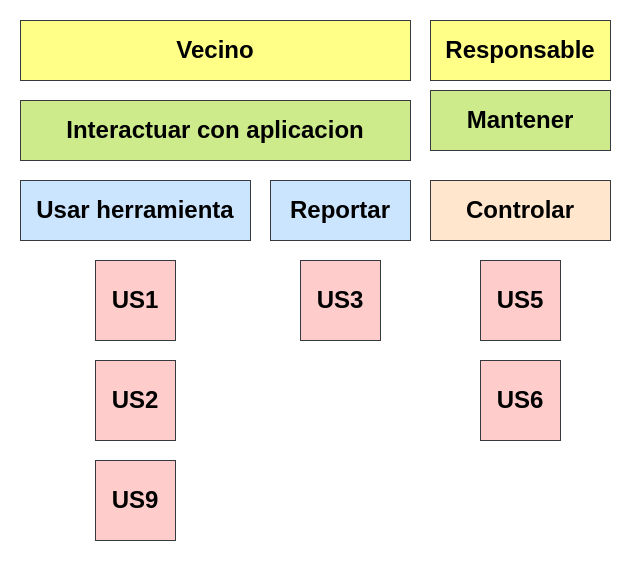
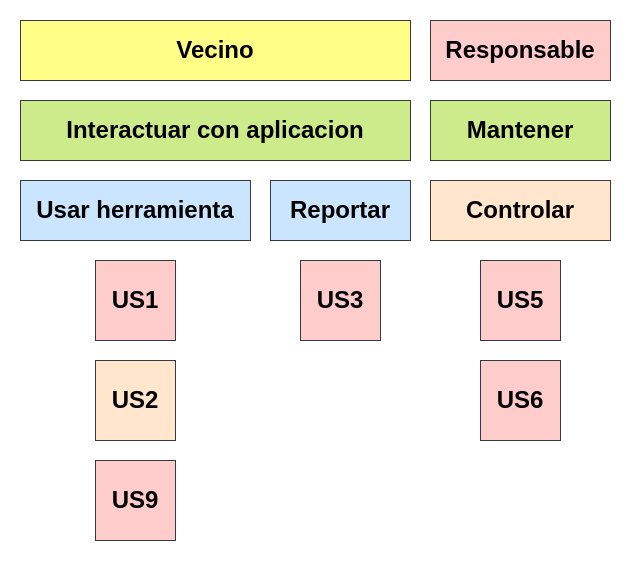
- <mxCell id="3" value="&lt;h1&gt;Responsable&lt;/h1&gt;" style="rounded=0;whiteSpace=wrap;html=1;fillColor=#ffff88;strokeColor=#36393d;" vertex="1" parent="1"><mxGeometry x="430" y="20" width="180" height="60" as="geometry" /></mxCell>
+ <mxCell id="3" value="&lt;h1&gt;Responsable&lt;/h1&gt;" style="rounded=0;whiteSpace=wrap;html=1;fillColor=#ffcccc;strokeColor=#36393d;" vertex="1" parent="1"><mxGeometry x="430" y="20" width="180" height="60" as="geometry" /></mxCell>
- <mxCell id="5" value="&lt;h1&gt;Mantener&lt;/h1&gt;" style="rounded=0;whiteSpace=wrap;html=1;fillColor=#cdeb8b;strokeColor=#36393d;" vertex="1" parent="1"><mxGeometry x="430" y="90" width="180" height="60" as="geometry" /></mxCell>
+ <mxCell id="5" value="&lt;h1&gt;Mantener&lt;/h1&gt;" style="rounded=0;whiteSpace=wrap;html=1;fillColor=#cdeb8b;strokeColor=#36393d;" vertex="1" parent="1"><mxGeometry x="430" y="100" width="180" height="60" as="geometry" /></mxCell>
- <mxCell id="10" value="&lt;h1&gt;US2&lt;/h1&gt;" style="whiteSpace=wrap;html=1;aspect=fixed;fillColor=#ffcccc;strokeColor=#36393d;" vertex="1" parent="1"><mxGeometry x="95" y="360" width="80" height="80" as="geometry" /></mxCell>
+ <mxCell id="10" value="&lt;h1&gt;US2&lt;/h1&gt;" style="whiteSpace=wrap;html=1;aspect=fixed;fillColor=#ffe6cc;strokeColor=#36393d;" vertex="1" parent="1"><mxGeometry x="95" y="360" width="80" height="80" as="geometry" /></mxCell>
